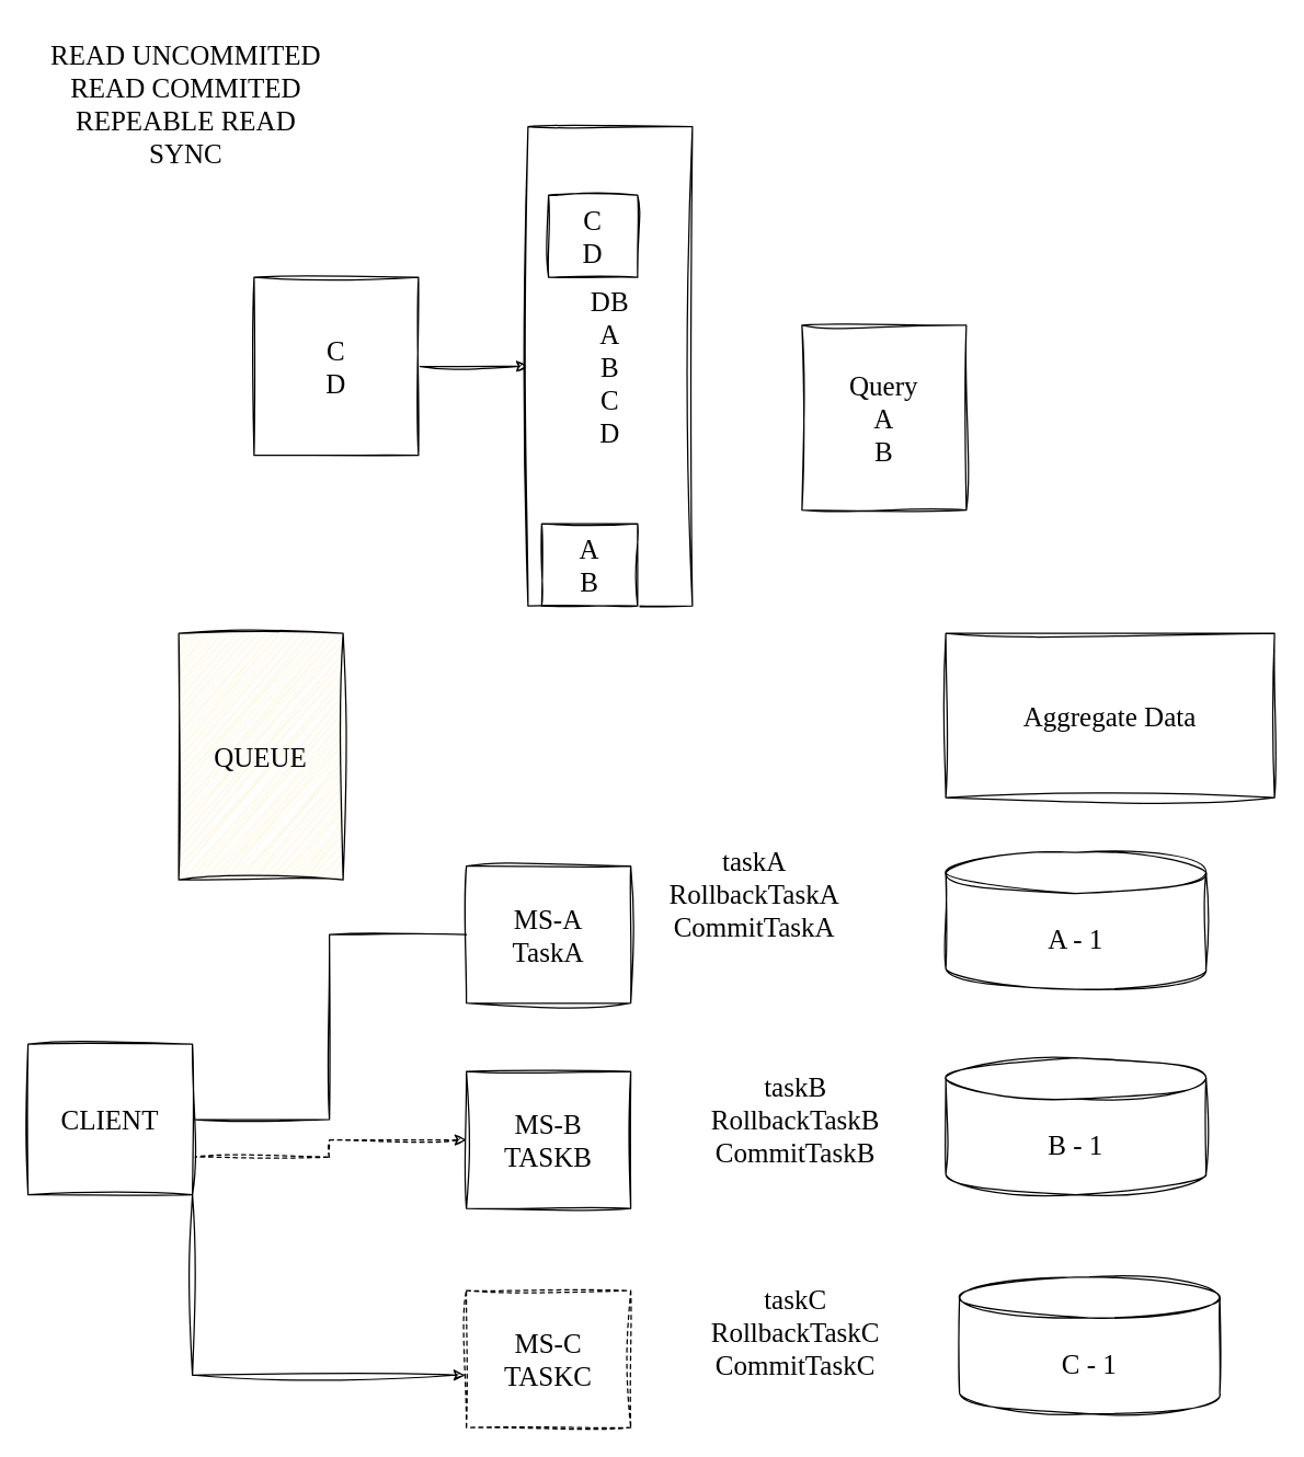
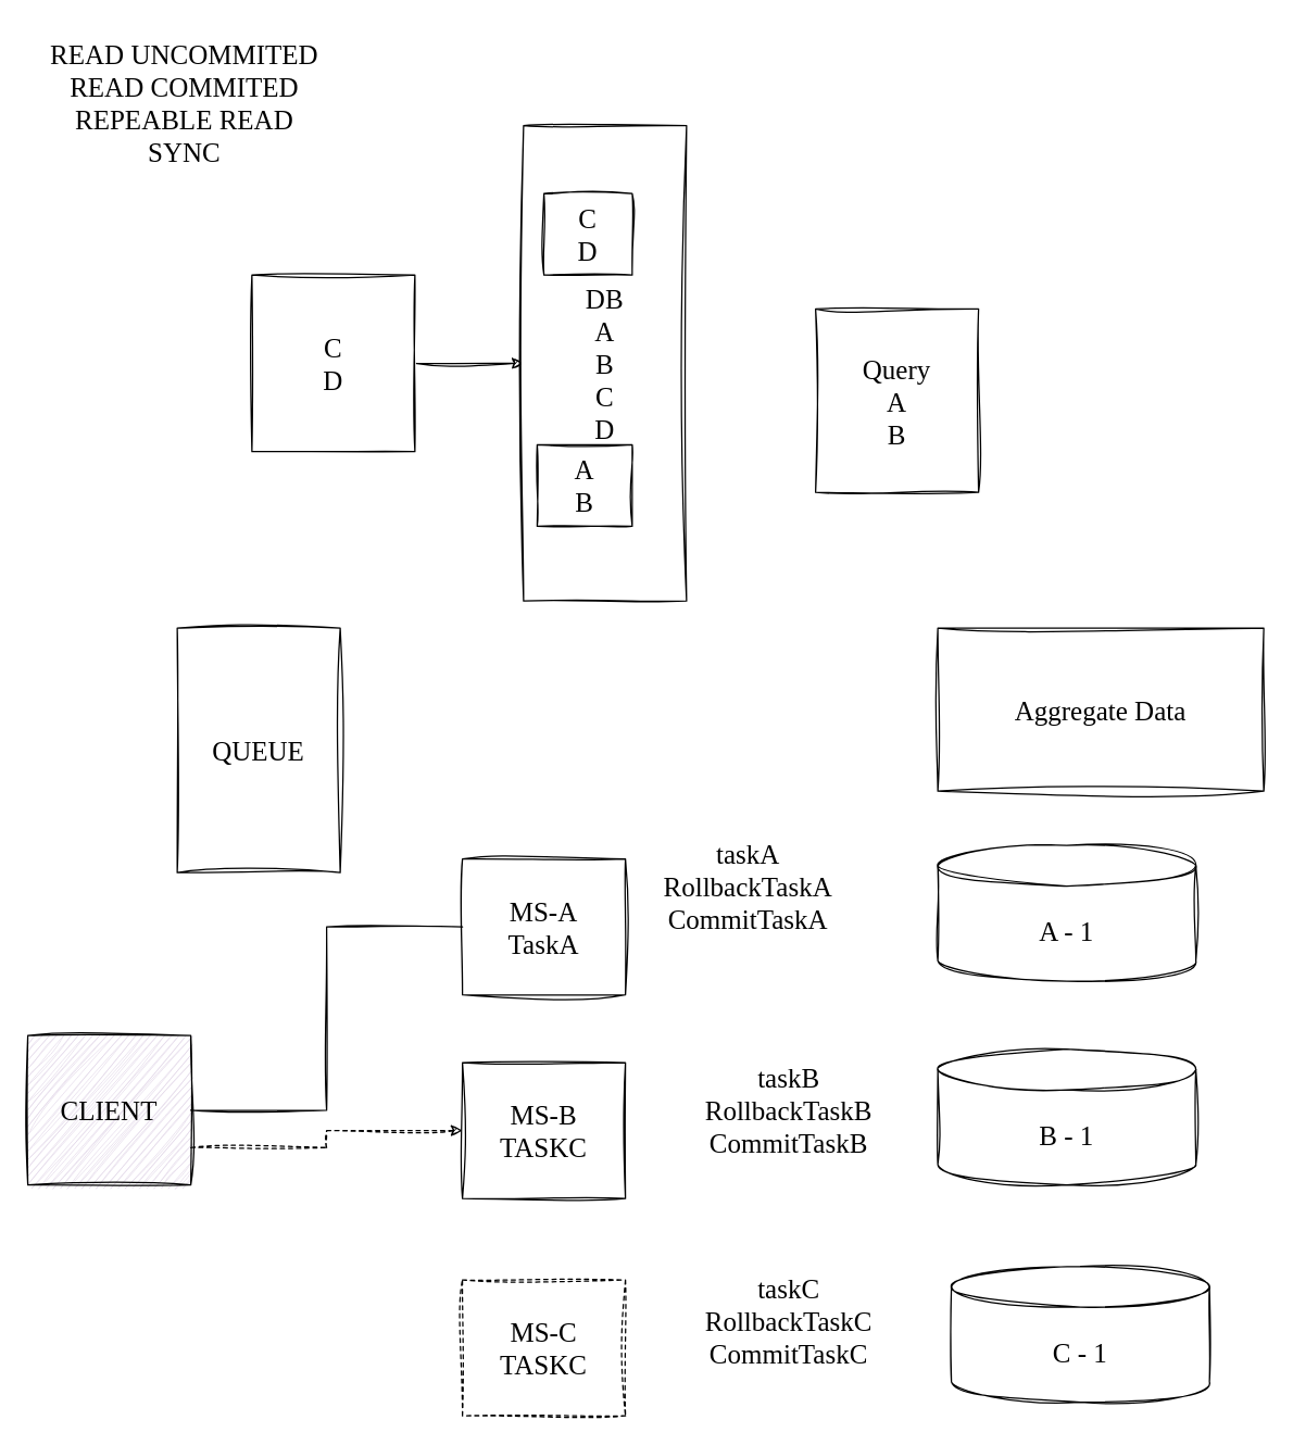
- <mxCell id="6" value="Query&lt;br&gt;A&lt;br&gt;B&lt;br&gt;" style="whiteSpace=wrap;html=1;fontSize=20;fontFamily=Architects Daughter;rounded=0;sketch=1;hachureGap=4;jiggle=2;curveFitting=1;fontSource=https%3A%2F%2Ffonts.googleapis.com%2Fcss%3Ffamily%3DArchitects%2BDaughter;" vertex="1" parent="1"><mxGeometry x="585" y="237" width="120" height="135" as="geometry" /></mxCell>
+ <mxCell id="6" value="Query&lt;br&gt;A&lt;br&gt;B&lt;br&gt;" style="whiteSpace=wrap;html=1;fontSize=20;fontFamily=Architects Daughter;rounded=0;sketch=1;hachureGap=4;jiggle=2;curveFitting=1;fontSource=https%3A%2F%2Ffonts.googleapis.com%2Fcss%3Ffamily%3DArchitects%2BDaughter;" vertex="1" parent="1"><mxGeometry x="600" y="227" width="120" height="135" as="geometry" /></mxCell>
- <mxCell id="8" value="A&lt;br&gt;B" style="rounded=0;whiteSpace=wrap;html=1;sketch=1;hachureGap=4;jiggle=2;curveFitting=1;fontFamily=Architects Daughter;fontSource=https%3A%2F%2Ffonts.googleapis.com%2Fcss%3Ffamily%3DArchitects%2BDaughter;fontSize=20;" vertex="1" parent="1"><mxGeometry x="395" y="382" width="70" height="60" as="geometry" /></mxCell>
+ <mxCell id="8" value="A&lt;br&gt;B" style="rounded=0;whiteSpace=wrap;html=1;sketch=1;hachureGap=4;jiggle=2;curveFitting=1;fontFamily=Architects Daughter;fontSource=https%3A%2F%2Ffonts.googleapis.com%2Fcss%3Ffamily%3DArchitects%2BDaughter;fontSize=20;" vertex="1" parent="1"><mxGeometry x="395" y="327" width="70" height="60" as="geometry" /></mxCell>
- <mxCell id="23" value="QUEUE" style="rounded=0;whiteSpace=wrap;html=1;sketch=1;hachureGap=4;jiggle=2;curveFitting=1;fontFamily=Architects Daughter;fontSource=https%3A%2F%2Ffonts.googleapis.com%2Fcss%3Ffamily%3DArchitects%2BDaughter;fontSize=20;fillColor=#fff2cc;" vertex="1" parent="1"><mxGeometry x="130" y="462" width="120" height="180" as="geometry" /></mxCell>
+ <mxCell id="23" value="QUEUE" style="rounded=0;whiteSpace=wrap;html=1;sketch=1;hachureGap=4;jiggle=2;curveFitting=1;fontFamily=Architects Daughter;fontSource=https%3A%2F%2Ffonts.googleapis.com%2Fcss%3Ffamily%3DArchitects%2BDaughter;fontSize=20;" vertex="1" parent="1"><mxGeometry x="130" y="462" width="120" height="180" as="geometry" /></mxCell>
- <mxCell id="14" value="CLIENT" style="rounded=0;whiteSpace=wrap;html=1;sketch=1;hachureGap=4;jiggle=2;curveFitting=1;fontFamily=Architects Daughter;fontSource=https%3A%2F%2Ffonts.googleapis.com%2Fcss%3Ffamily%3DArchitects%2BDaughter;fontSize=20;" vertex="1" parent="1"><mxGeometry y="762" width="120" height="110" as="geometry" x="20" /></mxCell>
+ <mxCell id="14" value="CLIENT" style="rounded=0;whiteSpace=wrap;html=1;sketch=1;hachureGap=4;jiggle=2;curveFitting=1;fontFamily=Architects Daughter;fontSource=https%3A%2F%2Ffonts.googleapis.com%2Fcss%3Ffamily%3DArchitects%2BDaughter;fontSize=20;fillColor=#e1d5e7;" vertex="1" parent="1"><mxGeometry y="762" width="120" height="110" as="geometry" x="20" /></mxCell>
- <mxCell id="10" value="MS-B&lt;br&gt;TASKB" style="rounded=0;whiteSpace=wrap;html=1;sketch=1;hachureGap=4;jiggle=2;curveFitting=1;fontFamily=Architects Daughter;fontSource=https%3A%2F%2Ffonts.googleapis.com%2Fcss%3Ffamily%3DArchitects%2BDaughter;fontSize=20;" vertex="1" parent="1"><mxGeometry x="340" y="782" width="120" height="100" as="geometry" /></mxCell>
+ <mxCell id="10" value="MS-B&lt;br&gt;TASKC" style="rounded=0;whiteSpace=wrap;html=1;sketch=1;hachureGap=4;jiggle=2;curveFitting=1;fontFamily=Architects Daughter;fontSource=https%3A%2F%2Ffonts.googleapis.com%2Fcss%3Ffamily%3DArchitects%2BDaughter;fontSize=20;" vertex="1" parent="1"><mxGeometry x="340" y="782" width="120" height="100" as="geometry" /></mxCell>
- <mxCell id="15" style="edgeStyle=orthogonalEdgeStyle;rounded=0;sketch=1;hachureGap=4;jiggle=2;curveFitting=1;orthogonalLoop=1;jettySize=auto;html=1;exitX=1;exitY=1;exitDx=0;exitDy=0;entryX=-0.007;entryY=0.617;entryDx=0;entryDy=0;entryPerimeter=0;fontFamily=Architects Daughter;fontSource=https%3A%2F%2Ffonts.googleapis.com%2Fcss%3Ffamily%3DArchitects%2BDaughter;fontSize=16;" edge="1" parent="1" source="14" target="11"><mxGeometry relative="1" as="geometry" /></mxCell>
